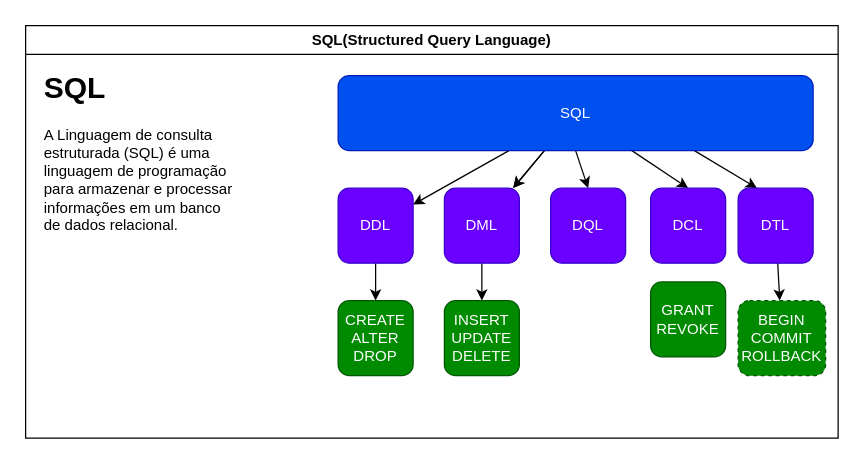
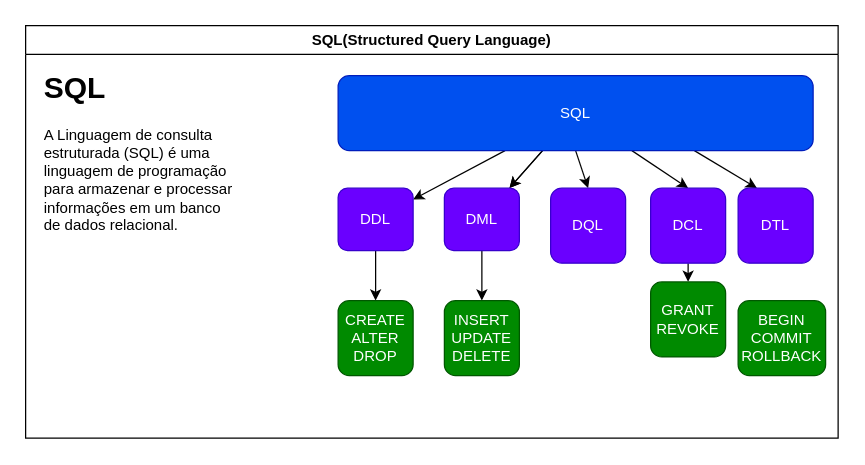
- <mxCell id="12" value="DDL" style="rounded=1;whiteSpace=wrap;html=1;fillColor=#6a00ff;strokeColor=#3700CC;fontColor=#ffffff;" vertex="1" parent="2"><mxGeometry x="250" y="130" width="60" height="60" as="geometry" /></mxCell>
+ <mxCell id="12" value="DDL" style="rounded=1;whiteSpace=wrap;html=1;fillColor=#6a00ff;strokeColor=#3700CC;fontColor=#ffffff;" vertex="1" parent="2"><mxGeometry x="250" y="130" width="60" height="50" as="geometry" /></mxCell>
- <mxCell id="14" value="DML" style="rounded=1;whiteSpace=wrap;html=1;fillColor=#6a00ff;strokeColor=#3700CC;fontColor=#ffffff;" vertex="1" parent="2"><mxGeometry x="335" y="130" width="60" height="60" as="geometry" /></mxCell>
+ <mxCell id="14" value="DML" style="rounded=1;whiteSpace=wrap;html=1;fillColor=#6a00ff;strokeColor=#3700CC;fontColor=#ffffff;" vertex="1" parent="2"><mxGeometry x="335" y="130" width="60" height="50" as="geometry" /></mxCell>
+ <mxCell id="16" value="" style="edgeStyle=none;html=1;" edge="1" parent="2" source="17" target="22"><mxGeometry relative="1" as="geometry" /></mxCell>
- <mxCell id="18" value="" style="edgeStyle=none;html=1;" edge="1" parent="2" source="19" target="23"><mxGeometry relative="1" as="geometry" /></mxCell>
- <mxCell id="23" value="BEGIN&lt;br&gt;COMMIT&lt;br&gt;ROLLBACK" style="rounded=1;whiteSpace=wrap;html=1;fillColor=#008a00;strokeColor=#005700;fontColor=#ffffff;dashed=1;" vertex="1" parent="2"><mxGeometry x="570" y="220" width="70" height="60" as="geometry" /></mxCell>
+ <mxCell id="23" value="BEGIN&lt;br&gt;COMMIT&lt;br&gt;ROLLBACK" style="rounded=1;whiteSpace=wrap;html=1;fillColor=#008a00;strokeColor=#005700;fontColor=#ffffff;" vertex="1" parent="2"><mxGeometry x="570" y="220" width="70" height="60" as="geometry" /></mxCell>
